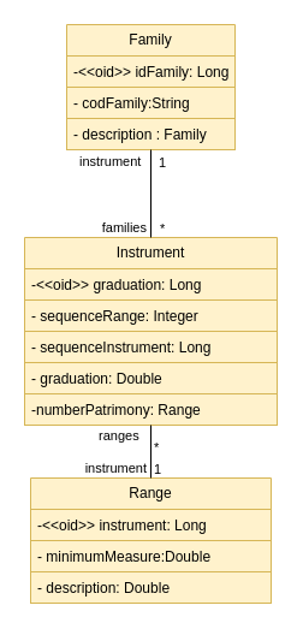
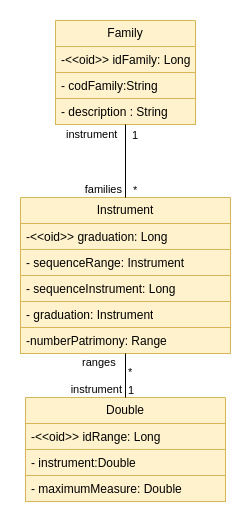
- <mxCell id="5" value="-&amp;nbsp;description : Family" style="text;strokeColor=#d6b656;fillColor=#fff2cc;align=left;verticalAlign=top;spacingLeft=4;spacingRight=4;overflow=hidden;rotatable=0;points=[[0,0.5],[1,0.5]];portConstraint=eastwest;whiteSpace=wrap;html=1;" parent="2" vertex="1"><mxGeometry y="78" width="140" height="26" as="geometry" /></mxCell>
+ <mxCell id="5" value="-&amp;nbsp;description : String" style="text;strokeColor=#d6b656;fillColor=#fff2cc;align=left;verticalAlign=top;spacingLeft=4;spacingRight=4;overflow=hidden;rotatable=0;points=[[0,0.5],[1,0.5]];portConstraint=eastwest;whiteSpace=wrap;html=1;" parent="2" vertex="1"><mxGeometry y="78" width="140" height="26" as="geometry" /></mxCell>
- <mxCell id="12" value="- sequenceRange: Integer" style="text;strokeColor=#d6b656;fillColor=#fff2cc;align=left;verticalAlign=top;spacingLeft=4;spacingRight=4;overflow=hidden;rotatable=0;points=[[0,0.5],[1,0.5]];portConstraint=eastwest;whiteSpace=wrap;html=1;" parent="10" vertex="1"><mxGeometry y="52" width="210" height="26" as="geometry" /></mxCell>
+ <mxCell id="12" value="- sequenceRange: Instrument" style="text;strokeColor=#d6b656;fillColor=#fff2cc;align=left;verticalAlign=top;spacingLeft=4;spacingRight=4;overflow=hidden;rotatable=0;points=[[0,0.5],[1,0.5]];portConstraint=eastwest;whiteSpace=wrap;html=1;" parent="10" vertex="1"><mxGeometry y="52" width="210" height="26" as="geometry" /></mxCell>
- <mxCell id="14" value="- graduation: Double" style="text;strokeColor=#d6b656;fillColor=#fff2cc;align=left;verticalAlign=top;spacingLeft=4;spacingRight=4;overflow=hidden;rotatable=0;points=[[0,0.5],[1,0.5]];portConstraint=eastwest;whiteSpace=wrap;html=1;" vertex="1" parent="10"><mxGeometry y="104" width="210" height="26" as="geometry" /></mxCell>
+ <mxCell id="14" value="- graduation: Instrument" style="text;strokeColor=#d6b656;fillColor=#fff2cc;align=left;verticalAlign=top;spacingLeft=4;spacingRight=4;overflow=hidden;rotatable=0;points=[[0,0.5],[1,0.5]];portConstraint=eastwest;whiteSpace=wrap;html=1;" vertex="1" parent="10"><mxGeometry y="104" width="210" height="26" as="geometry" /></mxCell>
- <mxCell id="6" value="Range" style="swimlane;fontStyle=0;childLayout=stackLayout;horizontal=1;startSize=26;fillColor=#fff2cc;horizontalStack=0;resizeParent=1;resizeParentMax=0;resizeLast=0;collapsible=1;marginBottom=0;whiteSpace=wrap;html=1;strokeColor=#d6b656;" parent="1" vertex="1"><mxGeometry x="25" y="397" width="200" height="104" as="geometry"><mxRectangle x="60" y="130" width="80" height="30" as="alternateBounds" /></mxGeometry></mxCell>
+ <mxCell id="6" value="Double" style="swimlane;fontStyle=0;childLayout=stackLayout;horizontal=1;startSize=26;fillColor=#fff2cc;horizontalStack=0;resizeParent=1;resizeParentMax=0;resizeLast=0;collapsible=1;marginBottom=0;whiteSpace=wrap;html=1;strokeColor=#d6b656;" parent="1" vertex="1"><mxGeometry x="25" y="397" width="200" height="104" as="geometry"><mxRectangle x="60" y="130" width="80" height="30" as="alternateBounds" /></mxGeometry></mxCell>
- <mxCell id="7" value="-&amp;lt;&amp;lt;oid&amp;gt;&amp;gt; instrument: Long" style="text;strokeColor=#d6b656;fillColor=#fff2cc;align=left;verticalAlign=top;spacingLeft=4;spacingRight=4;overflow=hidden;rotatable=0;points=[[0,0.5],[1,0.5]];portConstraint=eastwest;whiteSpace=wrap;html=1;" parent="6" vertex="1"><mxGeometry y="26" width="200" height="26" as="geometry" /></mxCell>
+ <mxCell id="7" value="-&amp;lt;&amp;lt;oid&amp;gt;&amp;gt; idRange: Long" style="text;strokeColor=#d6b656;fillColor=#fff2cc;align=left;verticalAlign=top;spacingLeft=4;spacingRight=4;overflow=hidden;rotatable=0;points=[[0,0.5],[1,0.5]];portConstraint=eastwest;whiteSpace=wrap;html=1;" parent="6" vertex="1"><mxGeometry y="26" width="200" height="26" as="geometry" /></mxCell>
- <mxCell id="8" value="-&amp;nbsp;minimumMeasure&lt;span style=&quot;background-color: initial;&quot;&gt;:Double&lt;/span&gt;" style="text;strokeColor=#d6b656;fillColor=#fff2cc;align=left;verticalAlign=top;spacingLeft=4;spacingRight=4;overflow=hidden;rotatable=0;points=[[0,0.5],[1,0.5]];portConstraint=eastwest;whiteSpace=wrap;html=1;" parent="6" vertex="1"><mxGeometry y="52" width="200" height="26" as="geometry" /></mxCell>
+ <mxCell id="8" value="-&amp;nbsp;instrument&lt;span style=&quot;background-color: initial;&quot;&gt;:Double&lt;/span&gt;" style="text;strokeColor=#d6b656;fillColor=#fff2cc;align=left;verticalAlign=top;spacingLeft=4;spacingRight=4;overflow=hidden;rotatable=0;points=[[0,0.5],[1,0.5]];portConstraint=eastwest;whiteSpace=wrap;html=1;" parent="6" vertex="1"><mxGeometry y="52" width="200" height="26" as="geometry" /></mxCell>
- <mxCell id="9" value="-&amp;nbsp;description: Double" style="text;strokeColor=#d6b656;fillColor=#fff2cc;align=left;verticalAlign=top;spacingLeft=4;spacingRight=4;overflow=hidden;rotatable=0;points=[[0,0.5],[1,0.5]];portConstraint=eastwest;whiteSpace=wrap;html=1;" parent="6" vertex="1"><mxGeometry y="78" width="200" height="26" as="geometry" /></mxCell>
+ <mxCell id="9" value="-&amp;nbsp;maximumMeasure: Double" style="text;strokeColor=#d6b656;fillColor=#fff2cc;align=left;verticalAlign=top;spacingLeft=4;spacingRight=4;overflow=hidden;rotatable=0;points=[[0,0.5],[1,0.5]];portConstraint=eastwest;whiteSpace=wrap;html=1;" parent="6" vertex="1"><mxGeometry y="78" width="200" height="26" as="geometry" /></mxCell>
